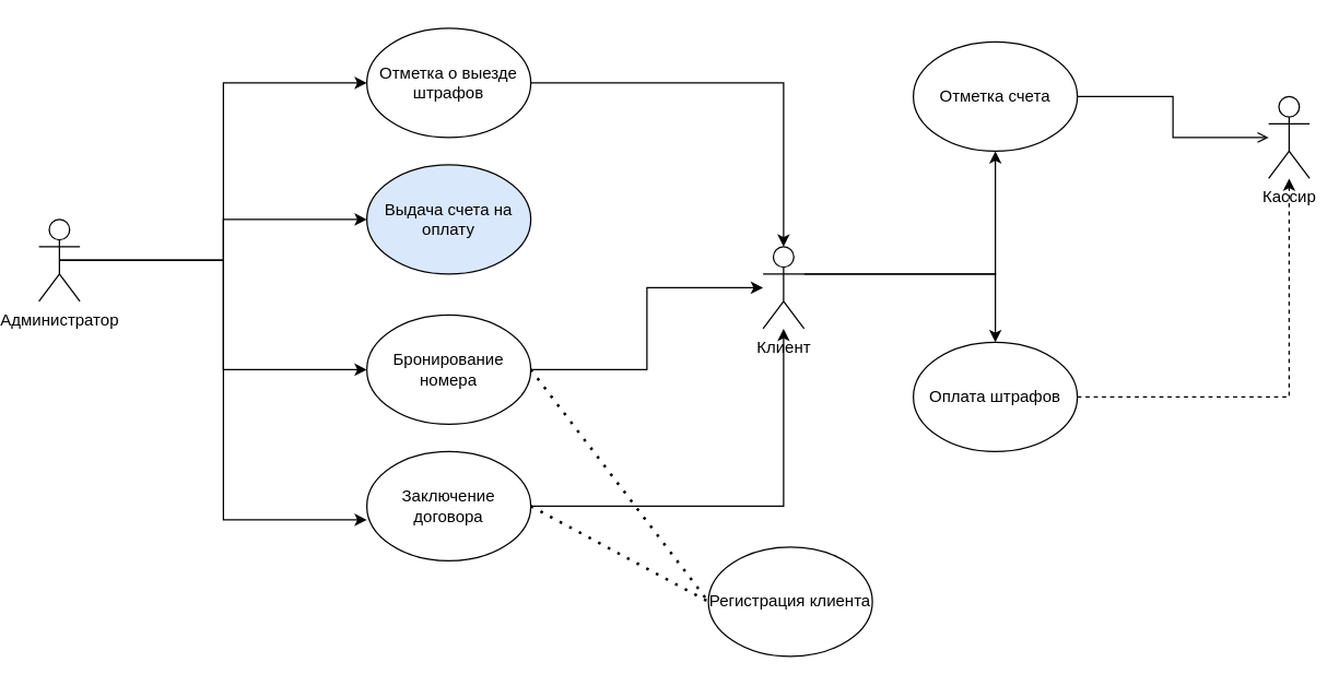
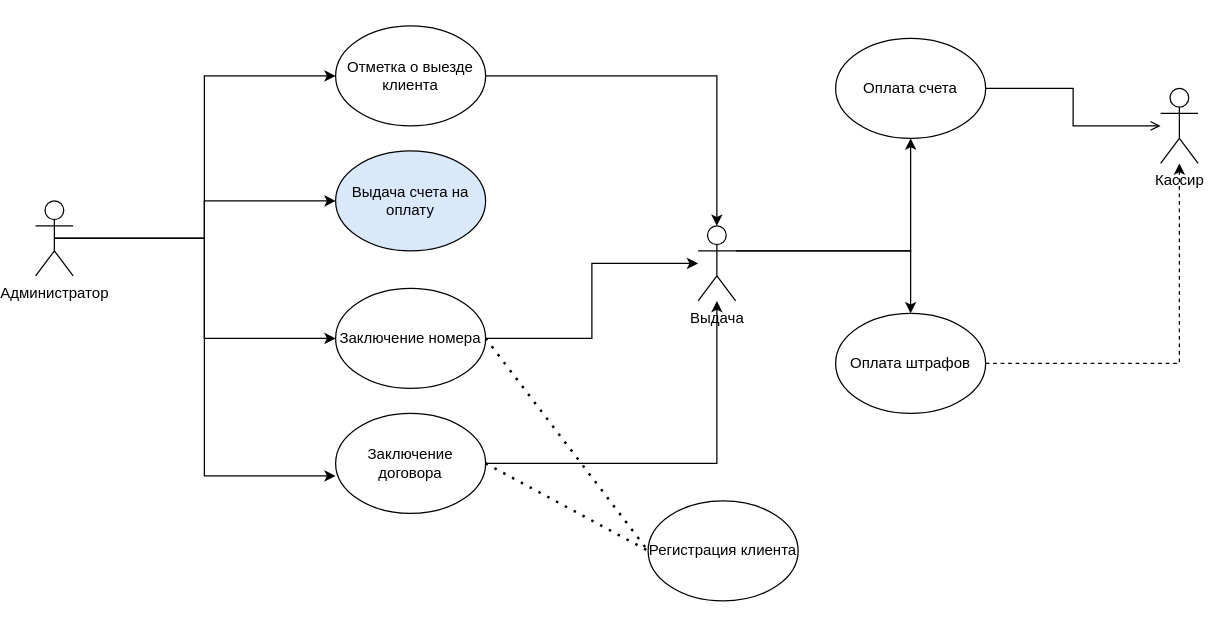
- <mxCell id="11" value="Отметка о выезде штрафов" style="ellipse;whiteSpace=wrap;html=1;" vertex="1" parent="1"><mxGeometry x="260" y="20" width="120" height="80" as="geometry" /></mxCell>
+ <mxCell id="11" value="Отметка о выезде клиента" style="ellipse;whiteSpace=wrap;html=1;" vertex="1" parent="1"><mxGeometry x="260" y="20" width="120" height="80" as="geometry" /></mxCell>
- <mxCell id="22" value="Отметка счета" style="ellipse;whiteSpace=wrap;html=1;" vertex="1" parent="1"><mxGeometry x="660" y="30" width="120" height="80" as="geometry" /></mxCell>
+ <mxCell id="22" value="Оплата счета" style="ellipse;whiteSpace=wrap;html=1;" vertex="1" parent="1"><mxGeometry x="660" y="30" width="120" height="80" as="geometry" /></mxCell>
- <mxCell id="9" value="Клиент&lt;br&gt;" style="shape=umlActor;verticalLabelPosition=bottom;verticalAlign=top;html=1;outlineConnect=0;" vertex="1" parent="1"><mxGeometry x="550" y="180" width="30" height="60" as="geometry" /></mxCell>
+ <mxCell id="9" value="Выдача&lt;br&gt;" style="shape=umlActor;verticalLabelPosition=bottom;verticalAlign=top;html=1;outlineConnect=0;" vertex="1" parent="1"><mxGeometry x="550" y="180" width="30" height="60" as="geometry" /></mxCell>
- <mxCell id="14" value="Бронирование номера" style="ellipse;whiteSpace=wrap;html=1;" vertex="1" parent="1"><mxGeometry x="260" y="230" width="120" height="80" as="geometry" /></mxCell>
+ <mxCell id="14" value="Заключение номера" style="ellipse;whiteSpace=wrap;html=1;" vertex="1" parent="1"><mxGeometry x="260" y="230" width="120" height="80" as="geometry" /></mxCell>
